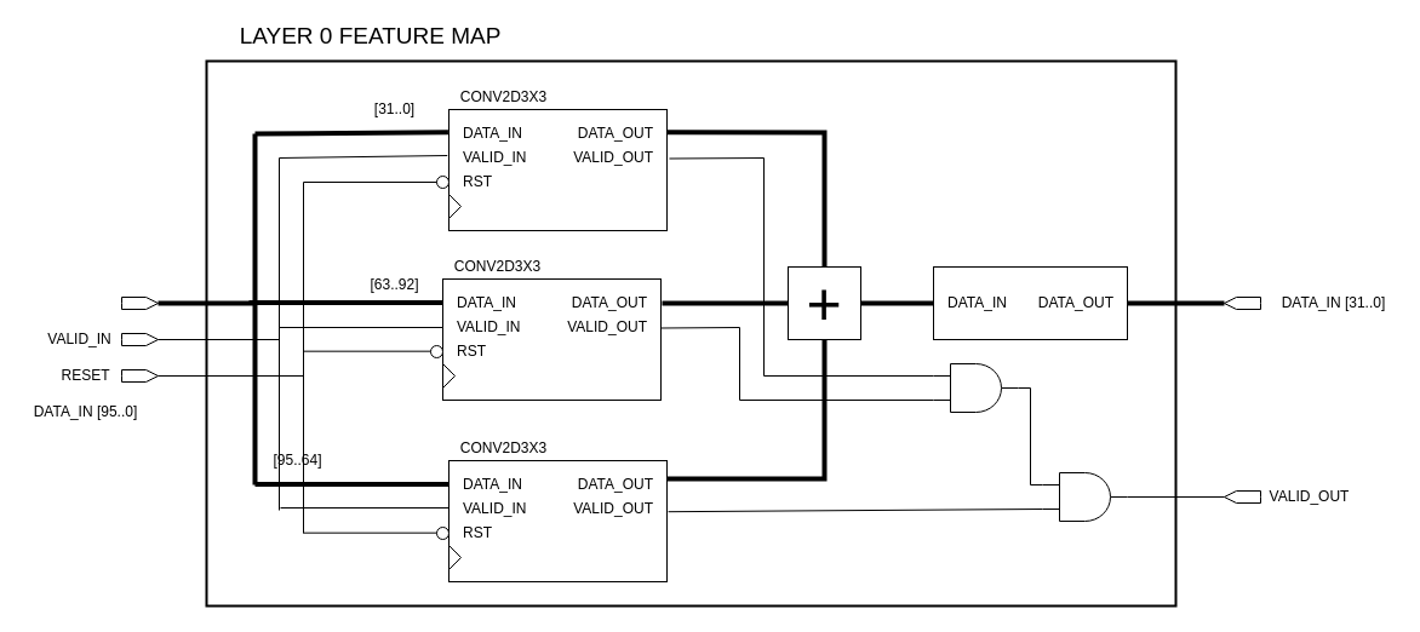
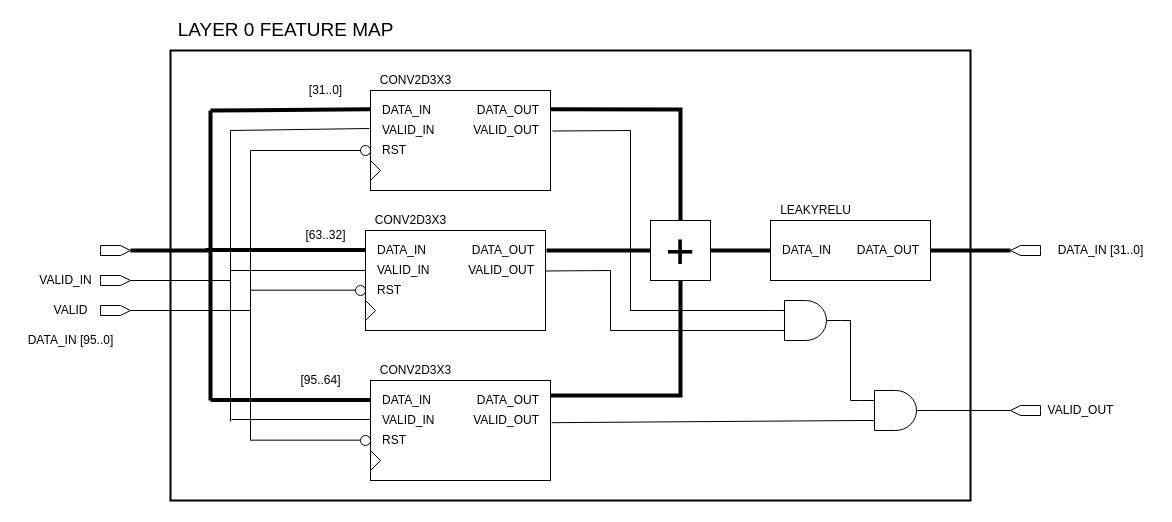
- <mxCell id="72" value="&lt;font style=&quot;font-size: 19px&quot;&gt;LAYER 0 FEATURE MAP&lt;/font&gt;" style="text;html=1;align=center;verticalAlign=middle;resizable=0;points=[];autosize=1;strokeColor=none;" parent="1" vertex="1"><mxGeometry x="190" y="20" width="230" height="20" as="geometry" /></mxCell>
+ <mxCell id="72" value="&lt;font style=&quot;font-size: 19px&quot;&gt;LAYER 0 FEATURE MAP&lt;/font&gt;" style="text;html=1;align=center;verticalAlign=middle;resizable=0;points=[];autosize=1;strokeColor=none;" parent="1" vertex="1"><mxGeometry x="170" y="20" width="230" height="20" as="geometry" /></mxCell>
+ <mxCell id="44" value="LEAKYRELU" style="text;html=1;align=center;verticalAlign=middle;resizable=0;points=[];autosize=1;strokeColor=none;" parent="1" vertex="1"><mxGeometry x="770" y="200" width="90" height="20" as="geometry" /></mxCell>
- <mxCell id="74" value="[63..92]" style="text;html=1;align=center;verticalAlign=middle;resizable=0;points=[];autosize=1;strokeColor=none;" vertex="1" parent="1"><mxGeometry x="295" y="225" width="60" height="20" as="geometry" /></mxCell>
+ <mxCell id="74" value="[63..32]" style="text;html=1;align=center;verticalAlign=middle;resizable=0;points=[];autosize=1;strokeColor=none;" vertex="1" parent="1"><mxGeometry x="295" y="225" width="60" height="20" as="geometry" /></mxCell>
- <mxCell id="66" value="RESET" style="text;html=1;align=center;verticalAlign=middle;resizable=0;points=[];autosize=1;strokeColor=none;" parent="1" vertex="1"><mxGeometry x="40" y="300" width="60" height="20" as="geometry" /></mxCell>
+ <mxCell id="66" value="VALID" style="text;html=1;align=center;verticalAlign=middle;resizable=0;points=[];autosize=1;strokeColor=none;" parent="1" vertex="1"><mxGeometry x="40" y="300" width="60" height="20" as="geometry" /></mxCell>
- <mxCell id="75" value="[95..64]" style="text;html=1;align=center;verticalAlign=middle;resizable=0;points=[];autosize=1;strokeColor=none;" vertex="1" parent="1"><mxGeometry x="215" y="370" width="60" height="20" as="geometry" /></mxCell>
+ <mxCell id="75" value="[95..64]" style="text;html=1;align=center;verticalAlign=middle;resizable=0;points=[];autosize=1;strokeColor=none;" vertex="1" parent="1"><mxGeometry x="290" y="370" width="60" height="20" as="geometry" /></mxCell>
